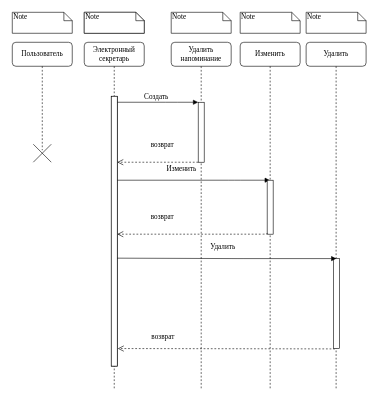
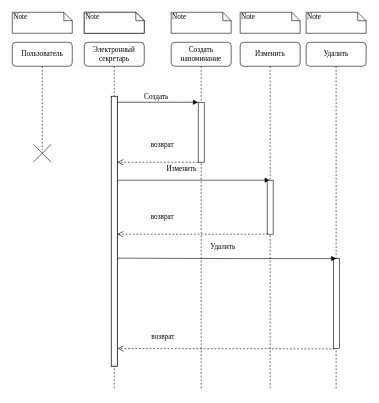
- <mxCell id="3" value="Удалить напоминание" style="shape=umlLifeline;perimeter=lifelinePerimeter;whiteSpace=wrap;html=1;container=1;collapsible=0;recursiveResize=0;outlineConnect=0;rounded=1;shadow=0;comic=0;labelBackgroundColor=none;strokeWidth=1;fontFamily=Verdana;fontSize=12;align=center;" parent="1" vertex="1"><mxGeometry x="285" y="70" width="100" height="580" as="geometry" /></mxCell>
+ <mxCell id="3" value="Создать напоминание" style="shape=umlLifeline;perimeter=lifelinePerimeter;whiteSpace=wrap;html=1;container=1;collapsible=0;recursiveResize=0;outlineConnect=0;rounded=1;shadow=0;comic=0;labelBackgroundColor=none;strokeWidth=1;fontFamily=Verdana;fontSize=12;align=center;" parent="1" vertex="1"><mxGeometry x="285" y="70" width="100" height="580" as="geometry" /></mxCell>
